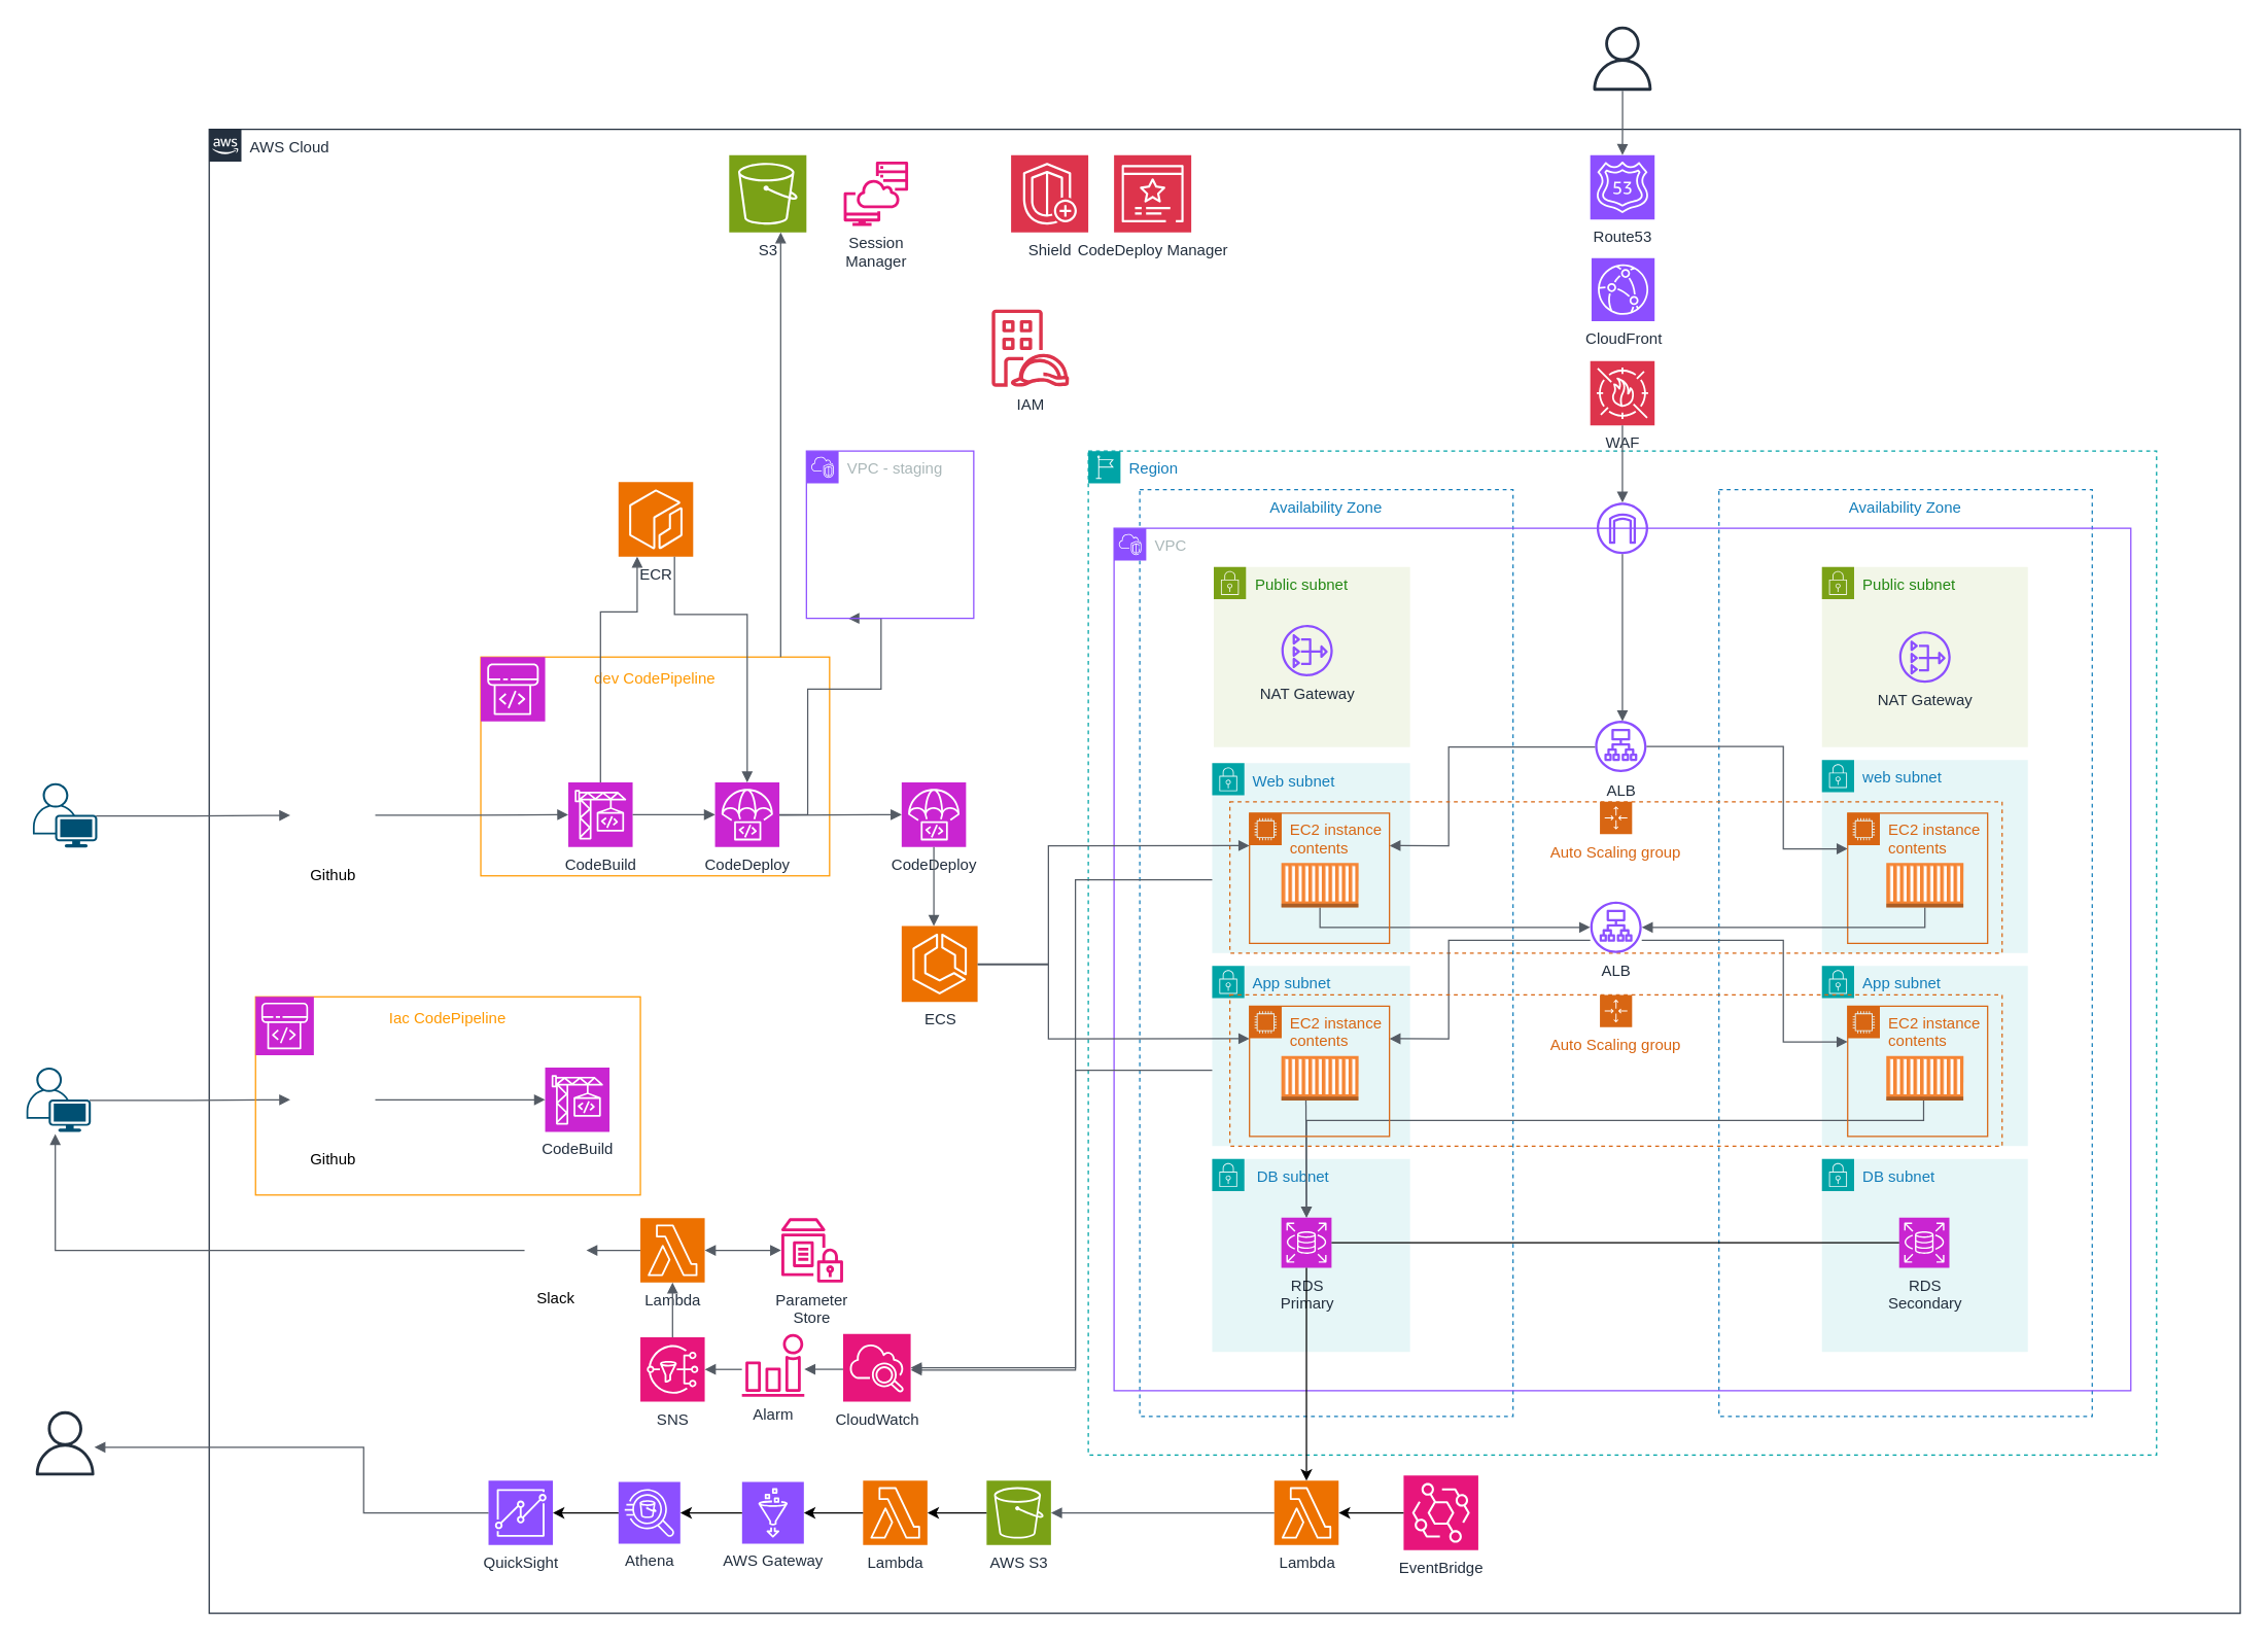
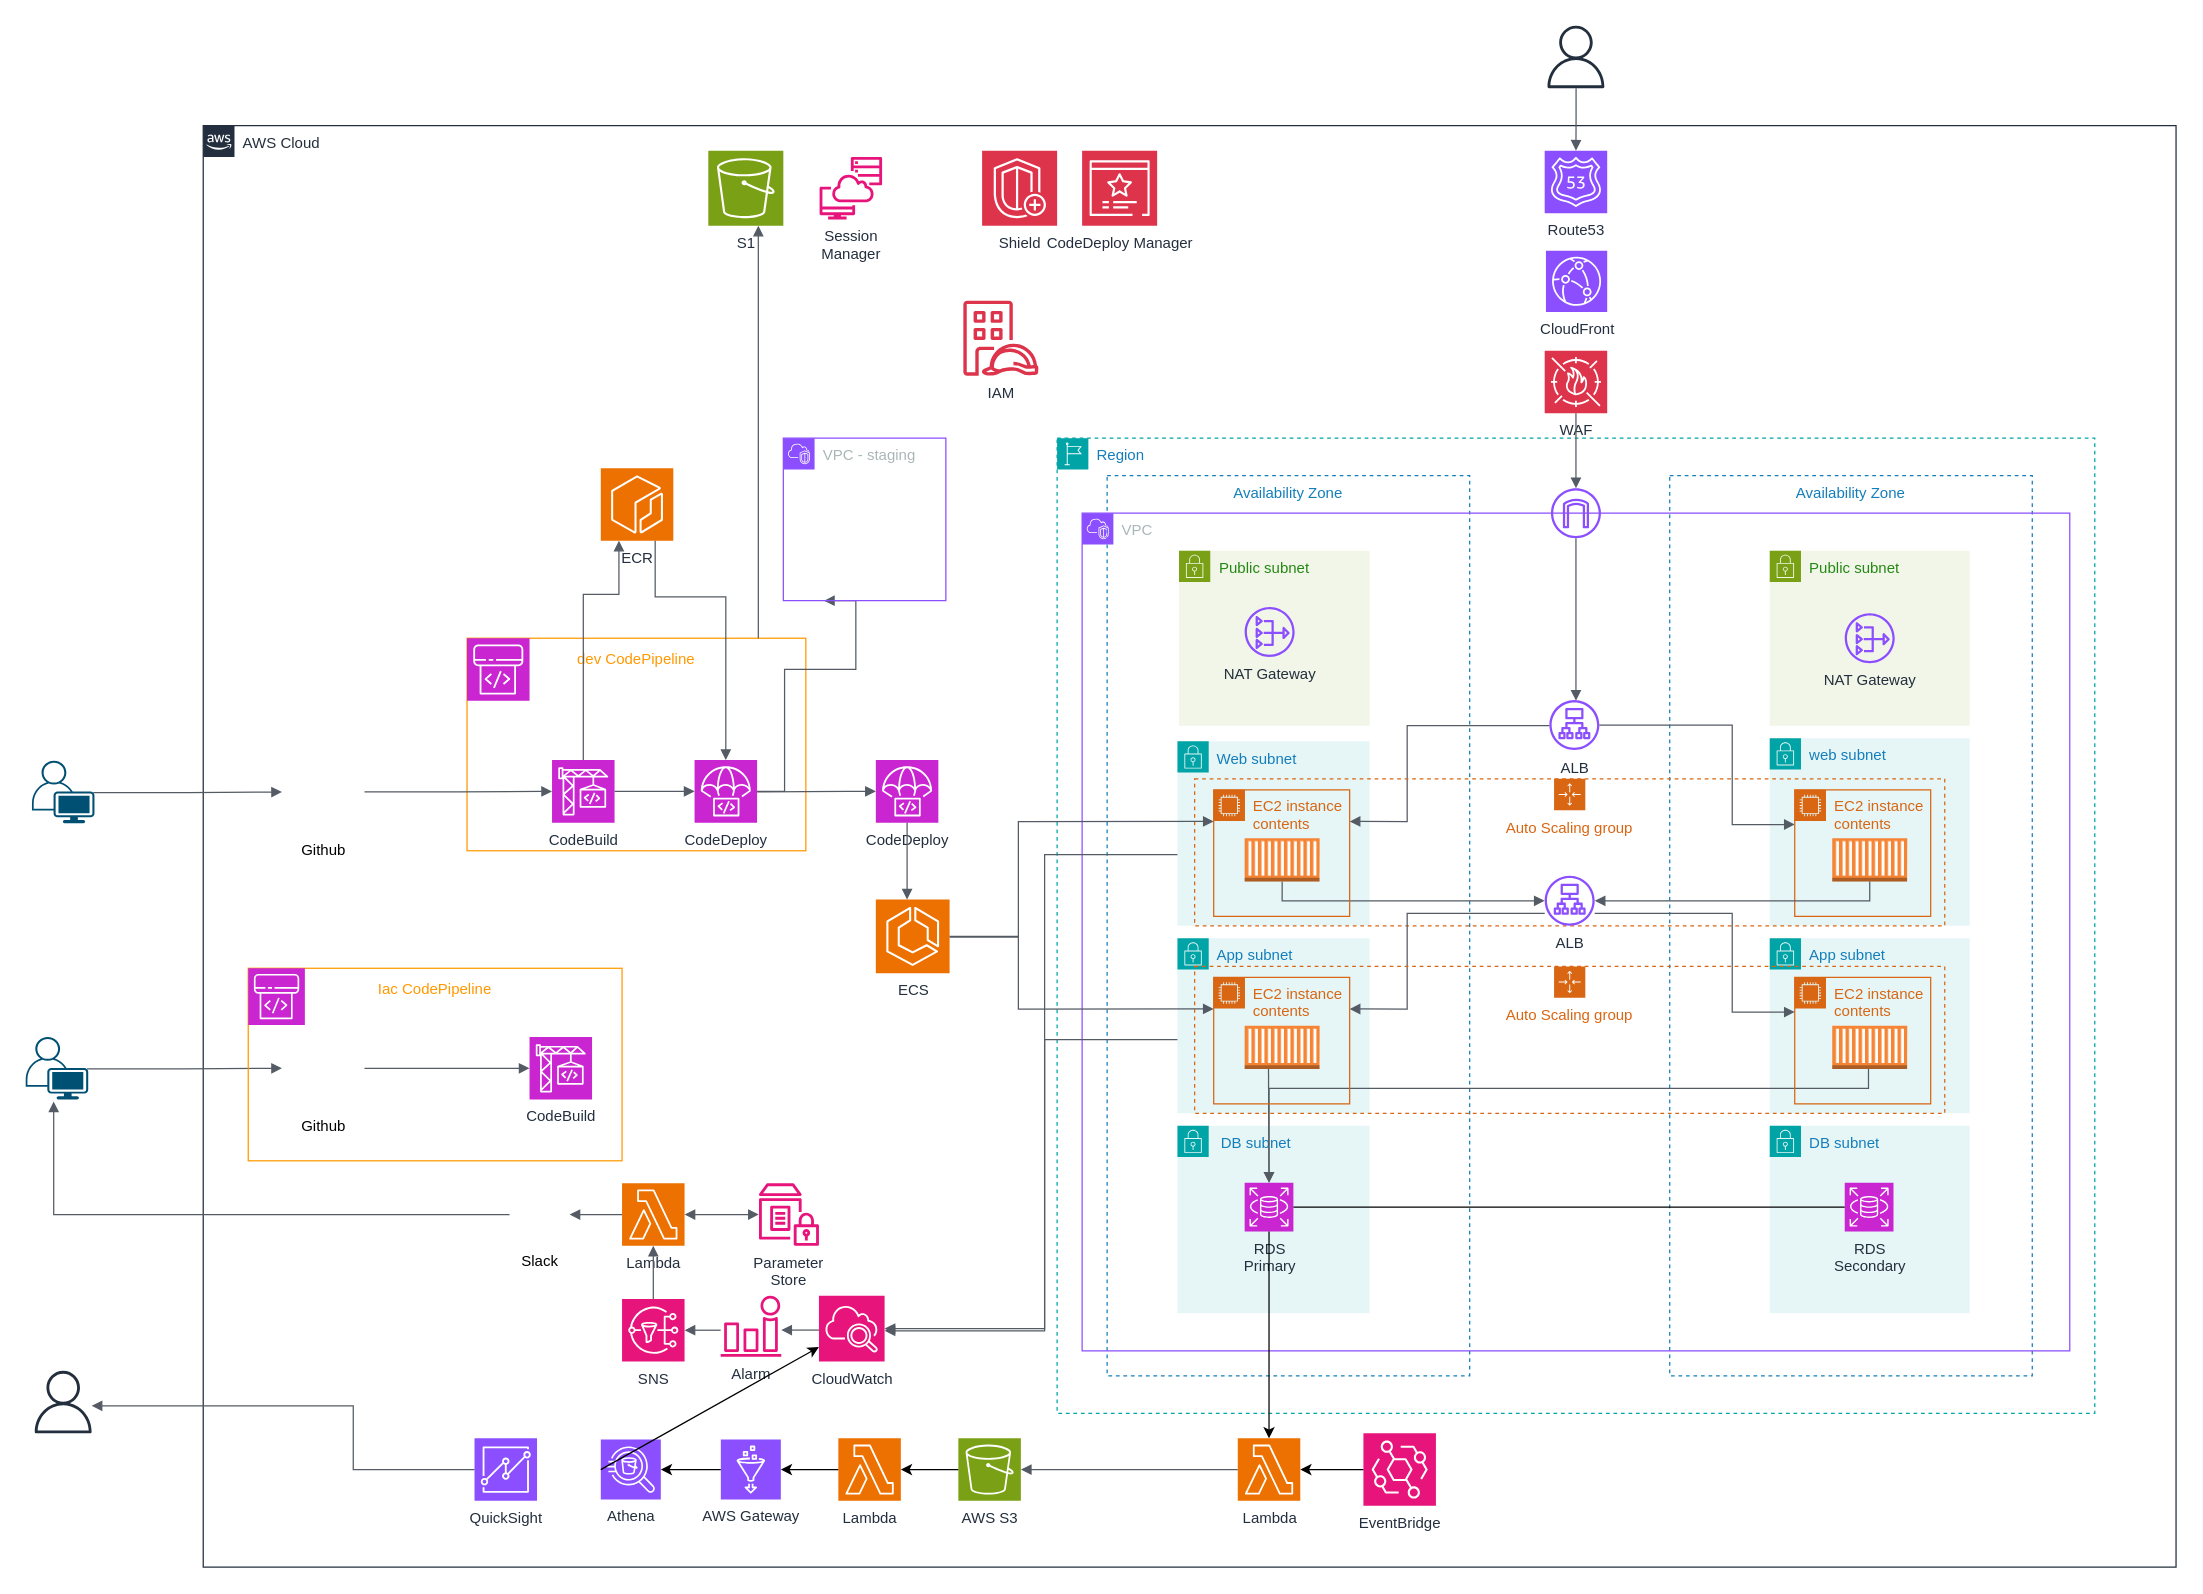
- <mxCell id="11" value="S3" style="sketch=0;points=[[0,0,0],[0.25,0,0],[0.5,0,0],[0.75,0,0],[1,0,0],[0,1,0],[0.25,1,0],[0.5,1,0],[0.75,1,0],[1,1,0],[0,0.25,0],[0,0.5,0],[0,0.75,0],[1,0.25,0],[1,0.5,0],[1,0.75,0]];outlineConnect=0;fontColor=#232F3E;fillColor=#7AA116;strokeColor=#ffffff;dashed=0;verticalLabelPosition=bottom;verticalAlign=top;align=center;html=1;fontSize=12;fontStyle=0;aspect=fixed;shape=mxgraph.aws4.resourceIcon;resIcon=mxgraph.aws4.s3;" vertex="1" parent="1"><mxGeometry x="566" y="120" width="60" height="60" as="geometry" /></mxCell>
+ <mxCell id="11" value="S1" style="sketch=0;points=[[0,0,0],[0.25,0,0],[0.5,0,0],[0.75,0,0],[1,0,0],[0,1,0],[0.25,1,0],[0.5,1,0],[0.75,1,0],[1,1,0],[0,0.25,0],[0,0.5,0],[0,0.75,0],[1,0.25,0],[1,0.5,0],[1,0.75,0]];outlineConnect=0;fontColor=#232F3E;fillColor=#7AA116;strokeColor=#ffffff;dashed=0;verticalLabelPosition=bottom;verticalAlign=top;align=center;html=1;fontSize=12;fontStyle=0;aspect=fixed;shape=mxgraph.aws4.resourceIcon;resIcon=mxgraph.aws4.s3;" vertex="1" parent="1"><mxGeometry x="566" y="120" width="60" height="60" as="geometry" /></mxCell>
- <mxCell id="102" value="" style="endArrow=classic;html=1;rounded=0;exitX=0;exitY=0.5;exitDx=0;exitDy=0;exitPerimeter=0;entryX=1;entryY=0.5;entryDx=0;entryDy=0;entryPerimeter=0;" edge="1" parent="1" source="36" target="38"><mxGeometry width="50" height="50" relative="1" as="geometry"><mxPoint x="490" y="1123" as="sourcePoint" /><mxPoint x="442" y="1123" as="targetPoint" /></mxGeometry></mxCell>
+ <mxCell id="102" value="" style="endArrow=classic;html=1;rounded=0;exitX=0;exitY=0.5;exitDx=0;exitDy=0;exitPerimeter=0;" edge="1" parent="1" source="36" target="13"><mxGeometry width="50" height="50" relative="1" as="geometry"><mxPoint x="490" y="1123" as="sourcePoint" /><mxPoint x="442" y="1123" as="targetPoint" /></mxGeometry></mxCell>
